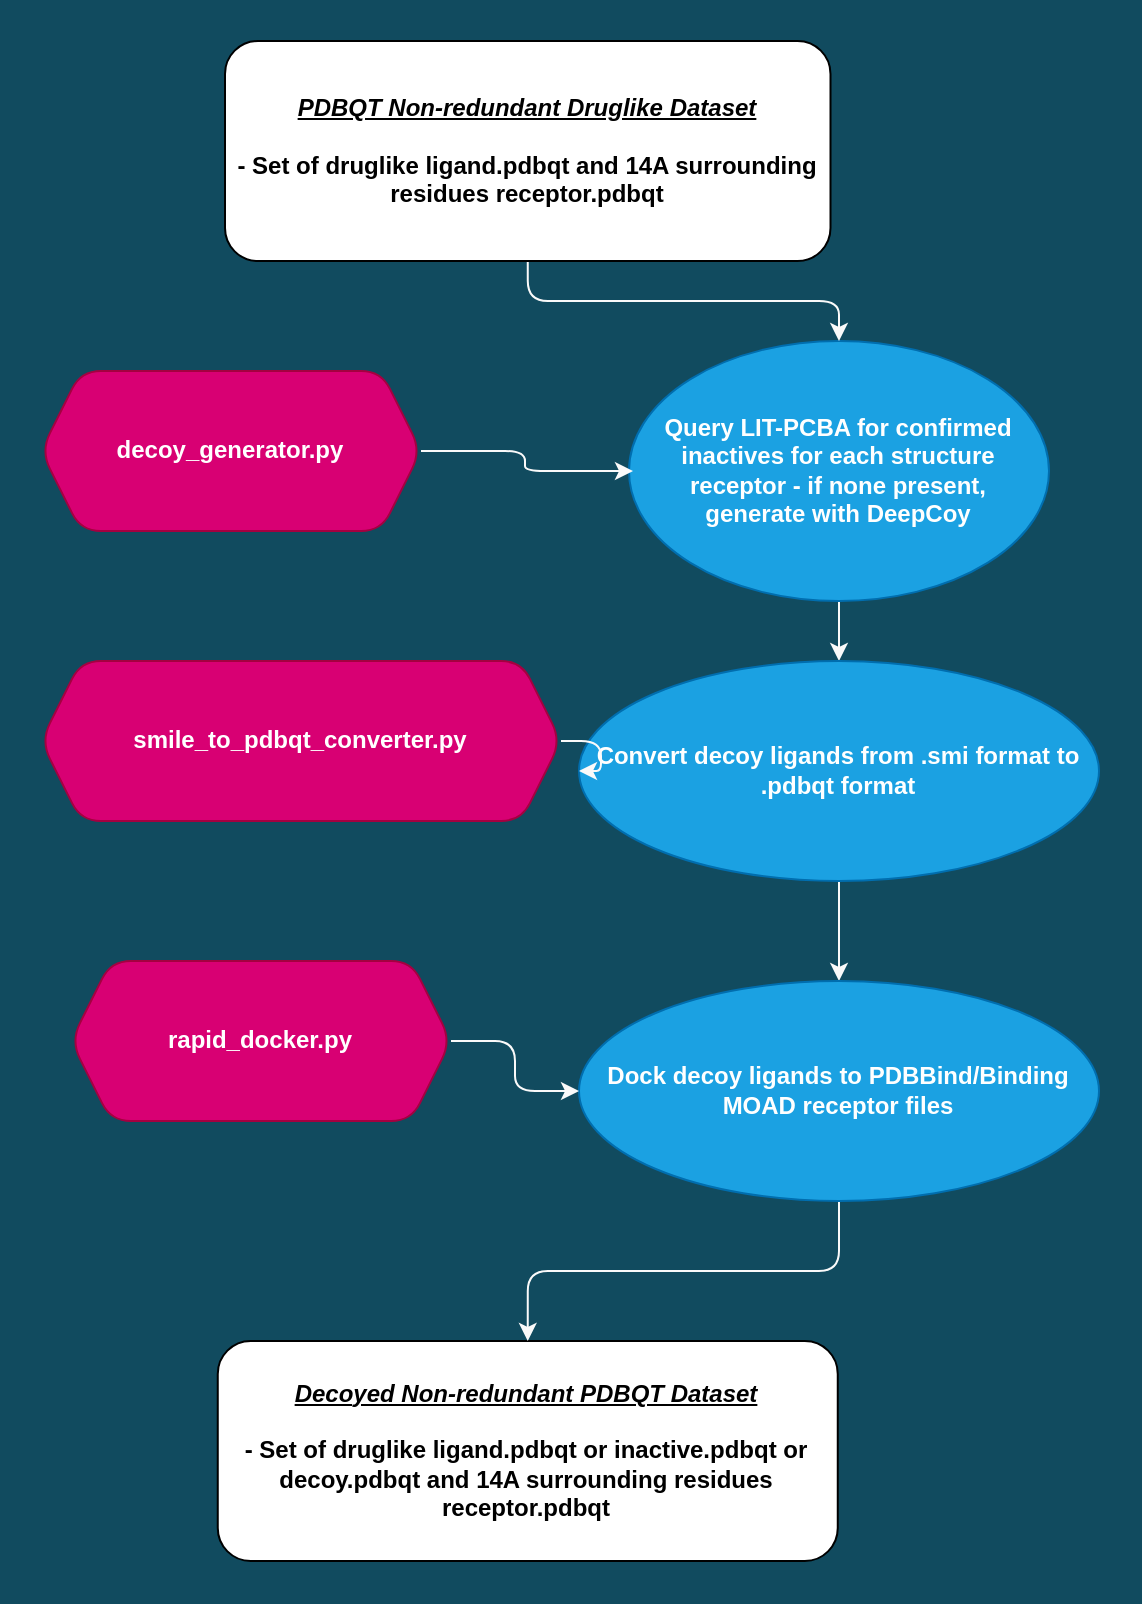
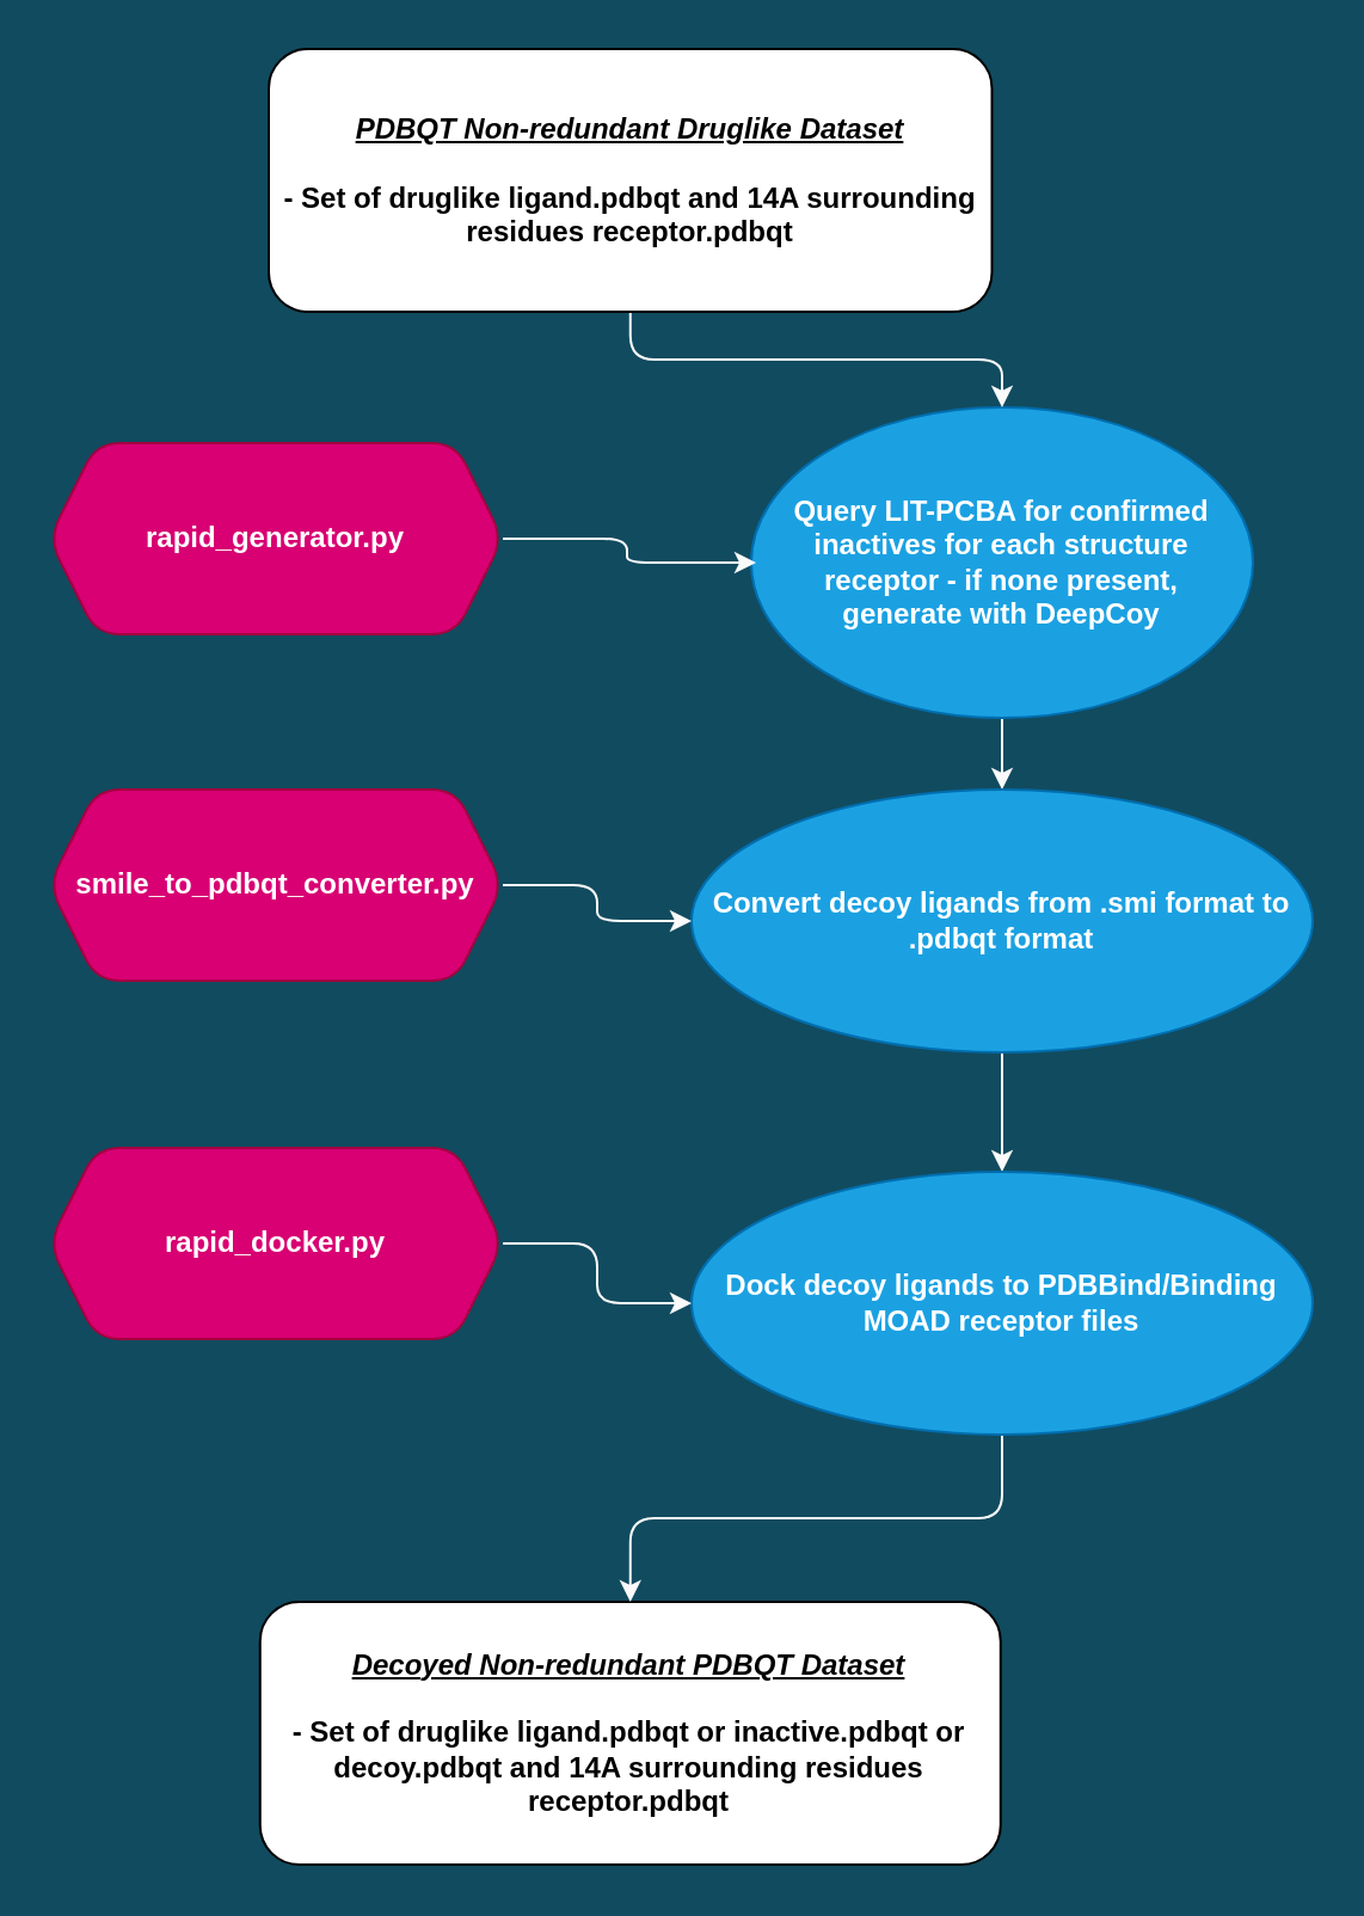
- <mxCell id="10" value="decoy_generator.py" style="shape=hexagon;perimeter=hexagonPerimeter2;whiteSpace=wrap;html=1;fixedSize=1;rounded=1;fontStyle=1;strokeColor=#A50040;fillColor=#d80073;sketch=0;fontColor=#ffffff;" vertex="1" parent="1"><mxGeometry x="20" y="185" width="190" height="80" as="geometry" /></mxCell>
+ <mxCell id="10" value="rapid_generator.py" style="shape=hexagon;perimeter=hexagonPerimeter2;whiteSpace=wrap;html=1;fixedSize=1;rounded=1;fontStyle=1;strokeColor=#A50040;fillColor=#d80073;sketch=0;fontColor=#ffffff;" vertex="1" parent="1"><mxGeometry x="20" y="185" width="190" height="80" as="geometry" /></mxCell>
- <mxCell id="12" value="smile_to_pdbqt_converter.py" style="shape=hexagon;perimeter=hexagonPerimeter2;whiteSpace=wrap;html=1;fixedSize=1;rounded=1;fontStyle=1;strokeColor=#A50040;fillColor=#d80073;sketch=0;fontColor=#ffffff;" vertex="1" parent="1"><mxGeometry x="20" y="330" width="260" height="80" as="geometry" /></mxCell>
+ <mxCell id="12" value="smile_to_pdbqt_converter.py" style="shape=hexagon;perimeter=hexagonPerimeter2;whiteSpace=wrap;html=1;fixedSize=1;rounded=1;fontStyle=1;strokeColor=#A50040;fillColor=#d80073;sketch=0;fontColor=#ffffff;" vertex="1" parent="1"><mxGeometry x="20" y="330" width="190" height="80" as="geometry" /></mxCell>
- <mxCell id="14" value="rapid_docker.py" style="shape=hexagon;perimeter=hexagonPerimeter2;whiteSpace=wrap;html=1;fixedSize=1;rounded=1;fontStyle=1;strokeColor=#A50040;fillColor=#d80073;sketch=0;fontColor=#ffffff;" vertex="1" parent="1"><mxGeometry x="35" y="480" width="190" height="80" as="geometry" /></mxCell>
+ <mxCell id="14" value="rapid_docker.py" style="shape=hexagon;perimeter=hexagonPerimeter2;whiteSpace=wrap;html=1;fixedSize=1;rounded=1;fontStyle=1;strokeColor=#A50040;fillColor=#d80073;sketch=0;fontColor=#ffffff;" vertex="1" parent="1"><mxGeometry x="20" y="480" width="190" height="80" as="geometry" /></mxCell>
